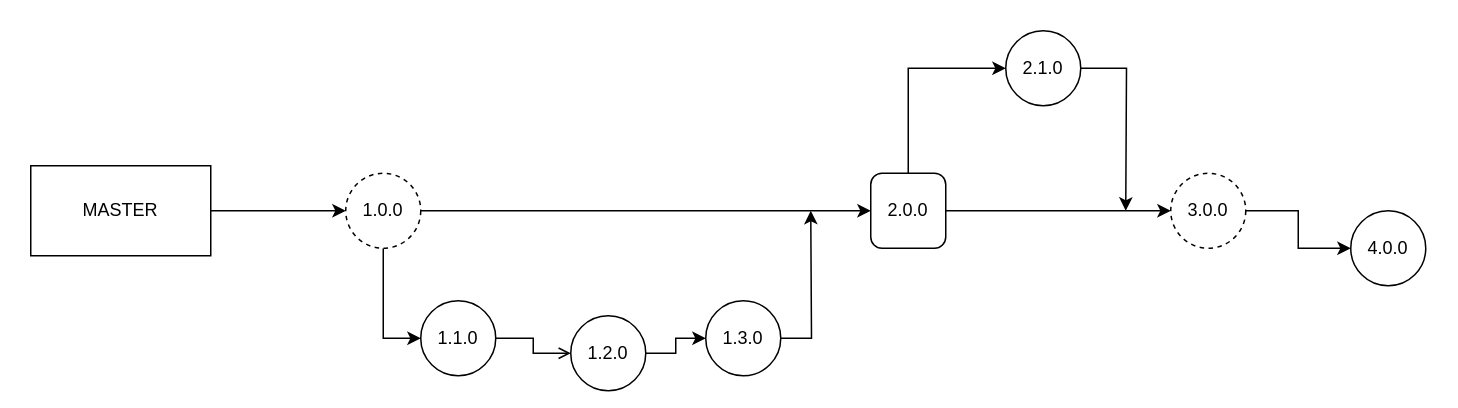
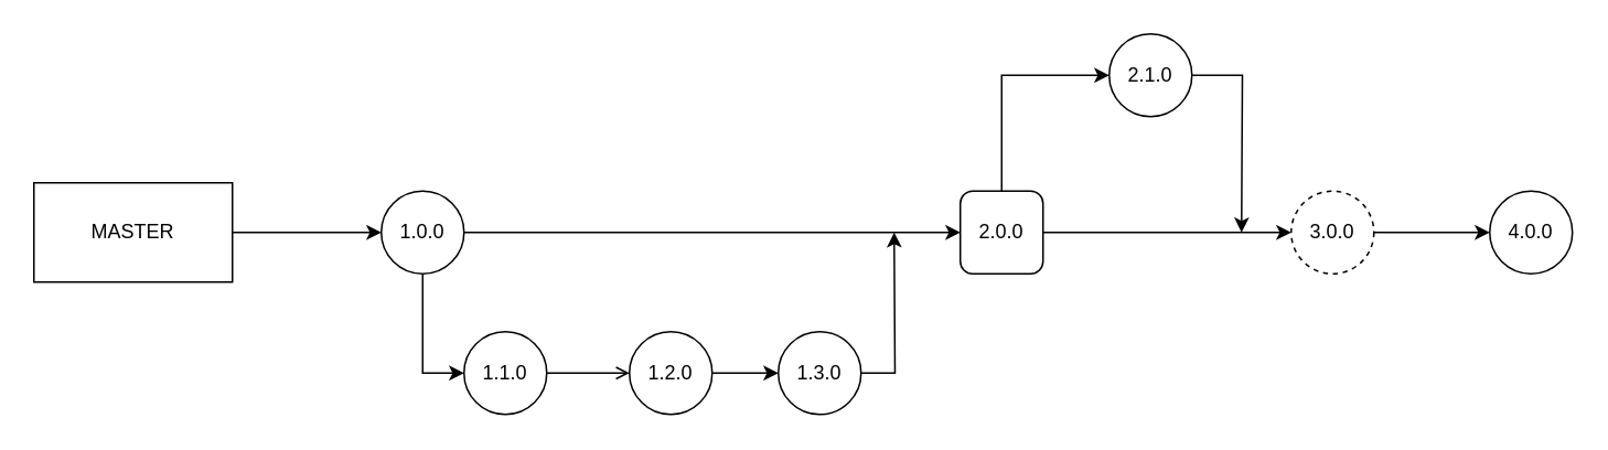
- <mxCell id="6" value="1.0.0" style="ellipse;whiteSpace=wrap;html=1;aspect=fixed;dashed=1;" vertex="1" parent="1"><mxGeometry x="230" y="115" width="50" height="50" as="geometry" /></mxCell>
+ <mxCell id="6" value="1.0.0" style="ellipse;whiteSpace=wrap;html=1;aspect=fixed;" vertex="1" parent="1"><mxGeometry x="230" y="115" width="50" height="50" as="geometry" /></mxCell>
- <mxCell id="20" value="4.0.0" style="ellipse;whiteSpace=wrap;html=1;aspect=fixed;" vertex="1" parent="1"><mxGeometry x="900" y="140" width="50" height="50" as="geometry" /></mxCell>
+ <mxCell id="20" value="4.0.0" style="ellipse;whiteSpace=wrap;html=1;aspect=fixed;" vertex="1" parent="1"><mxGeometry x="900" y="115" width="50" height="50" as="geometry" /></mxCell>
- <mxCell id="13" value="1.2.0" style="ellipse;whiteSpace=wrap;html=1;aspect=fixed;" vertex="1" parent="1"><mxGeometry x="380" y="210" width="50" height="50" as="geometry" /></mxCell>
+ <mxCell id="13" value="1.2.0" style="ellipse;whiteSpace=wrap;html=1;aspect=fixed;" vertex="1" parent="1"><mxGeometry x="380" y="200" width="50" height="50" as="geometry" /></mxCell>
